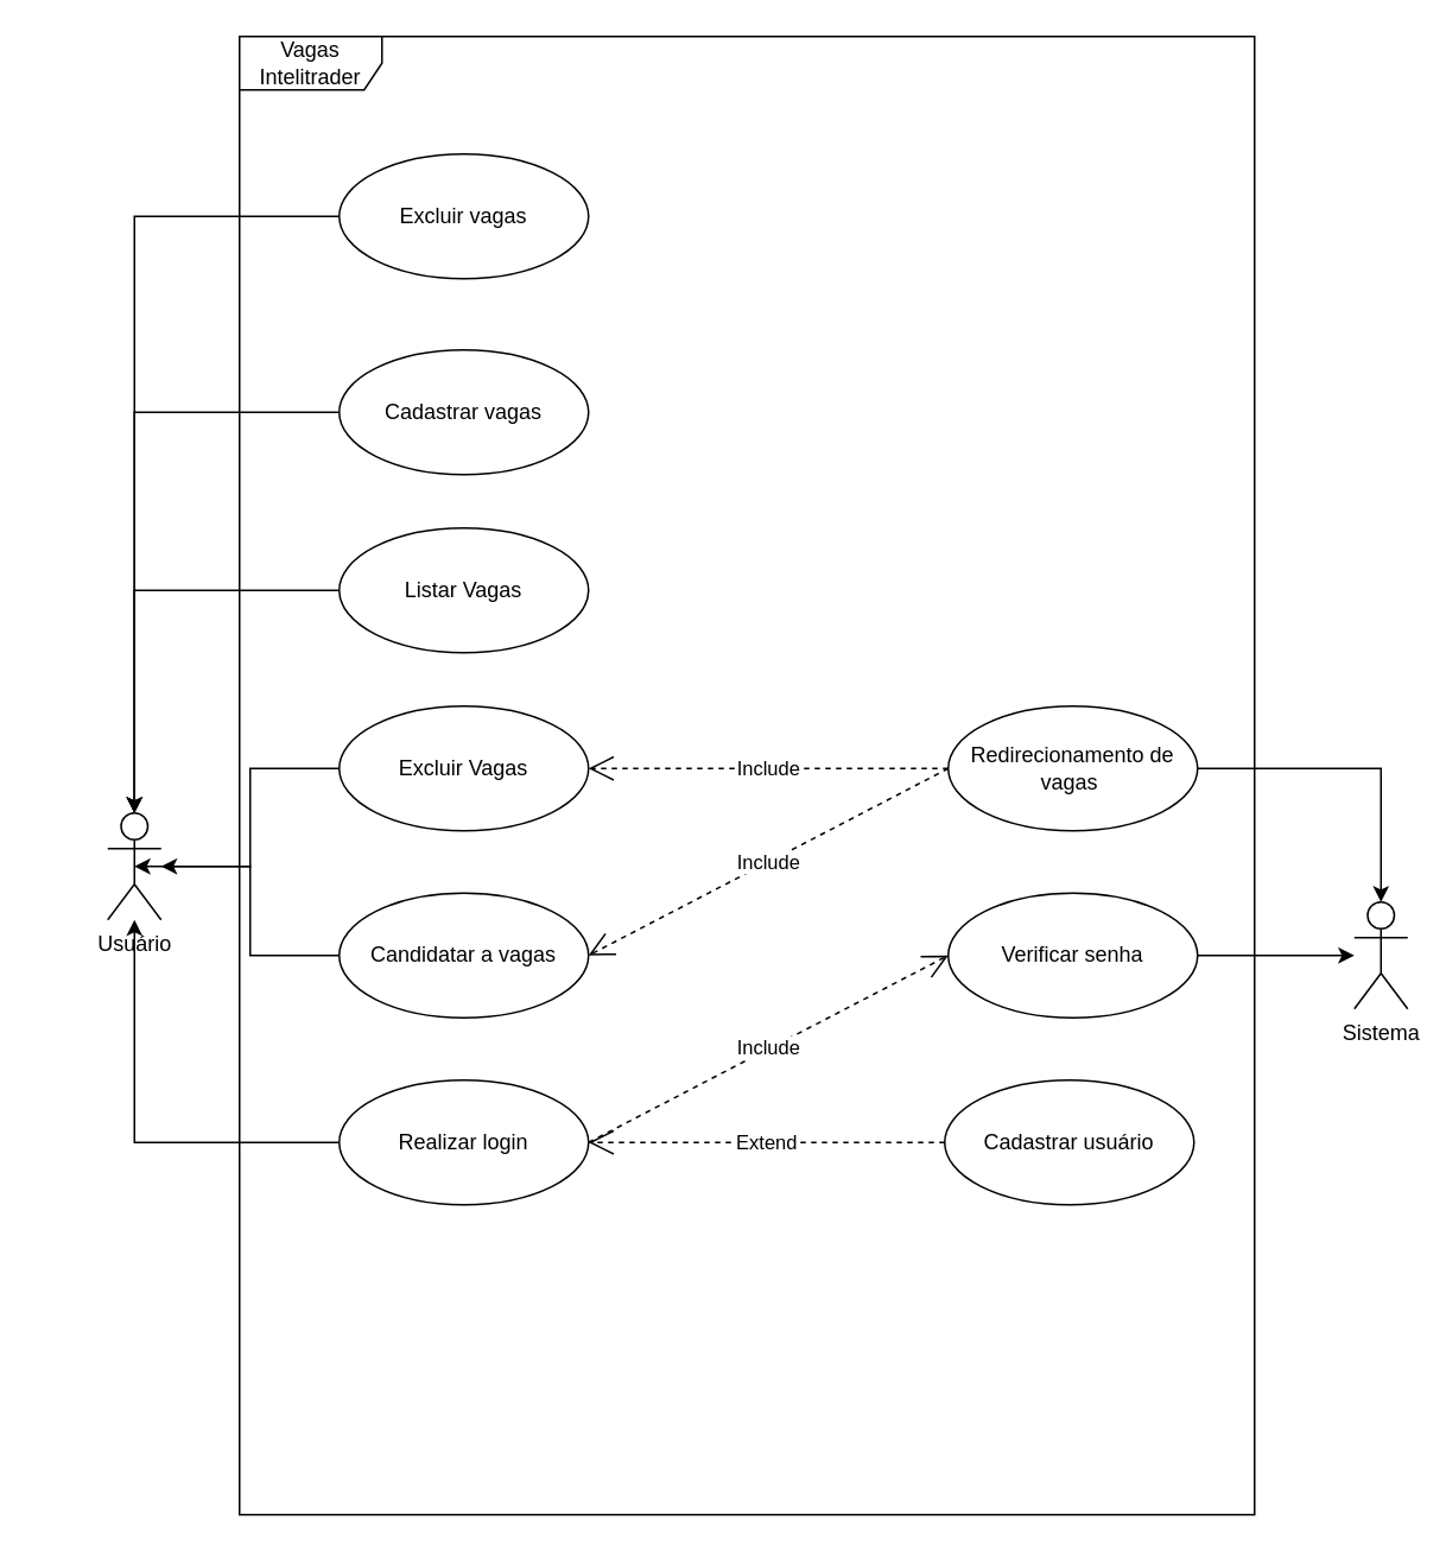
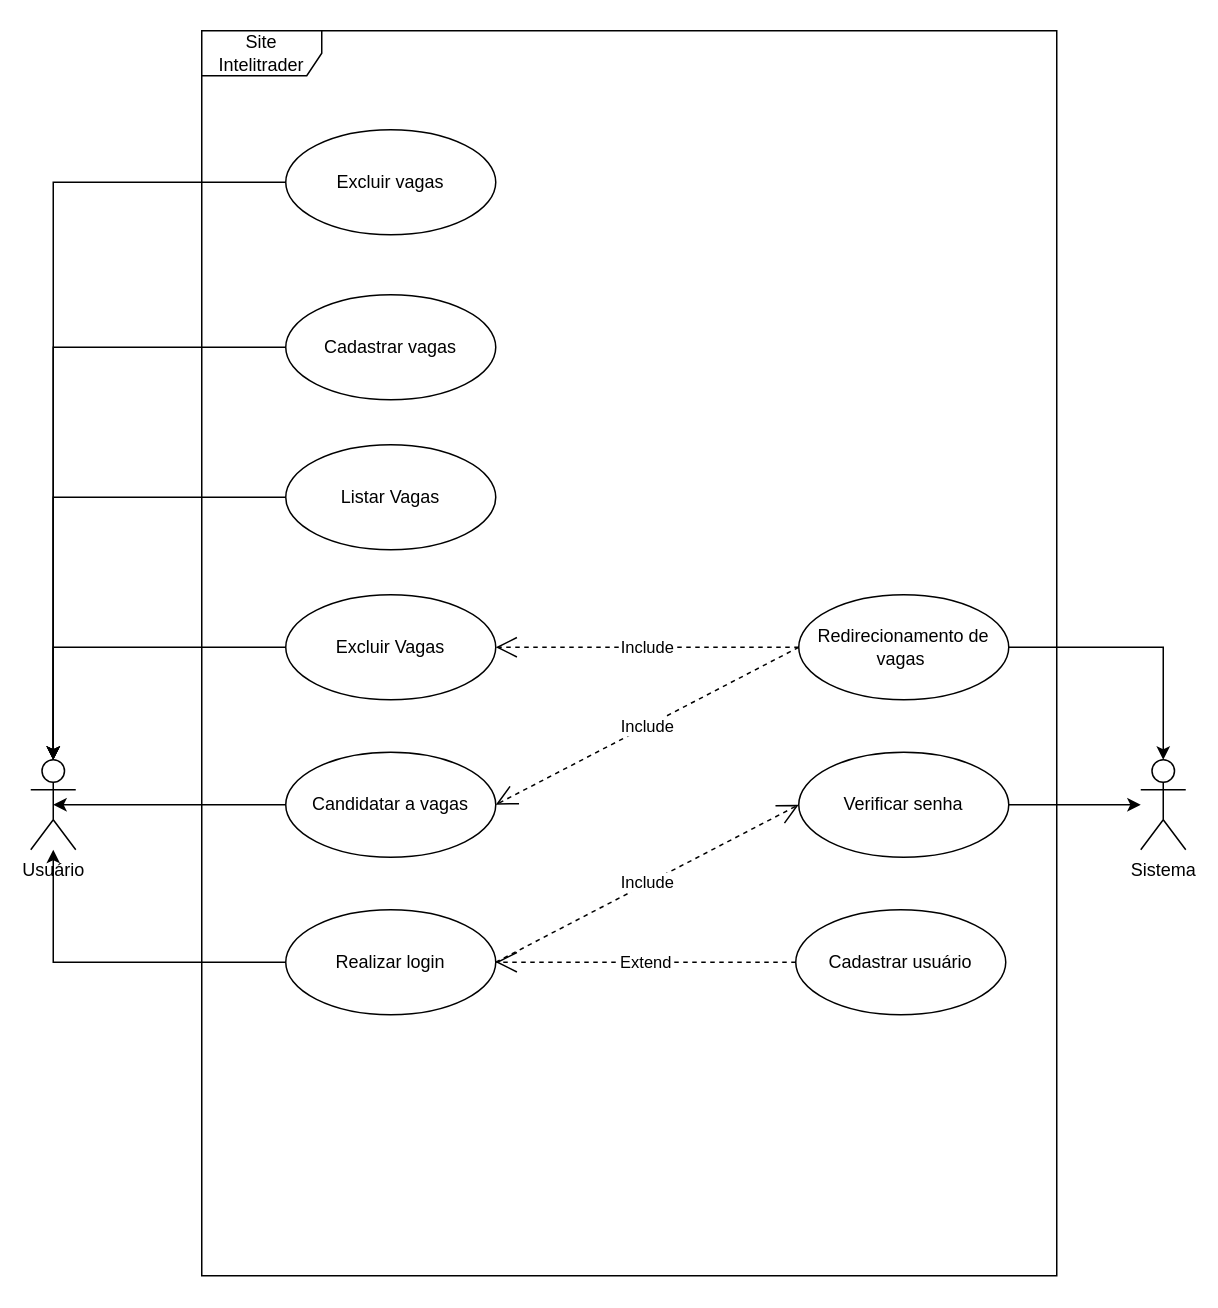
- <mxCell id="25" value="Vagas Intelitrader" style="shape=umlFrame;whiteSpace=wrap;html=1;width=80;height=30;" vertex="1" parent="1"><mxGeometry x="134" y="20" width="570" height="830" as="geometry" /></mxCell>
+ <mxCell id="25" value="Site Intelitrader" style="shape=umlFrame;whiteSpace=wrap;html=1;width=80;height=30;" vertex="1" parent="1"><mxGeometry x="134" y="20" width="570" height="830" as="geometry" /></mxCell>
- <mxCell id="2" value="Usuário" style="shape=umlActor;verticalLabelPosition=bottom;verticalAlign=top;html=1;" vertex="1" parent="1"><mxGeometry x="60" y="456" width="30" height="60" as="geometry" /></mxCell>
+ <mxCell id="2" value="Usuário" style="shape=umlActor;verticalLabelPosition=bottom;verticalAlign=top;html=1;" vertex="1" parent="1"><mxGeometry x="20" y="506" width="30" height="60" as="geometry" /></mxCell>
